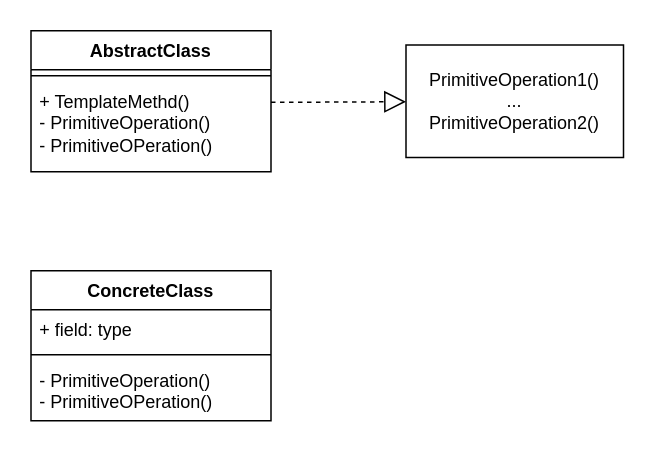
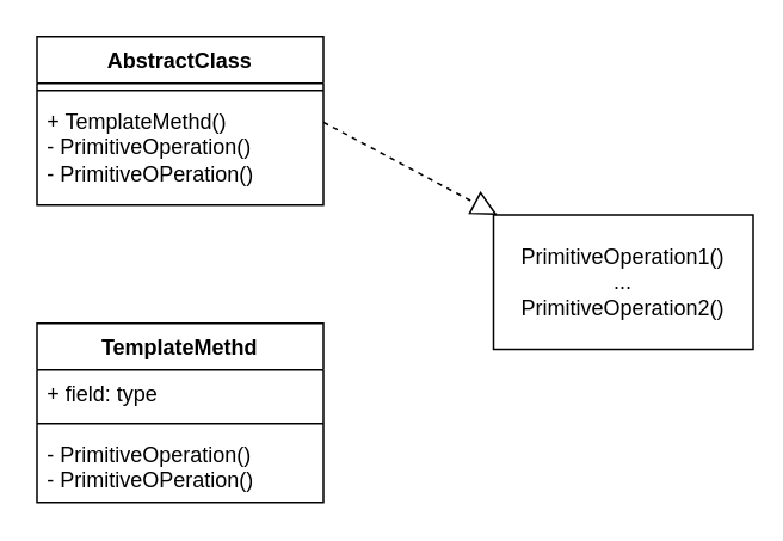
- <mxCell id="10" value="PrimitiveOperation1()&lt;br&gt;...&lt;br&gt;PrimitiveOperation2()" style="html=1;whiteSpace=wrap;" vertex="1" parent="1"><mxGeometry x="270" y="29.5" width="145" height="75" as="geometry" /></mxCell>
+ <mxCell id="10" value="PrimitiveOperation1()&lt;br&gt;...&lt;br&gt;PrimitiveOperation2()" style="html=1;whiteSpace=wrap;" vertex="1" parent="1"><mxGeometry x="275" y="119.5" width="145" height="75" as="geometry" /></mxCell>
- <mxCell id="5" value="ConcreteClass" style="swimlane;fontStyle=1;align=center;verticalAlign=top;childLayout=stackLayout;horizontal=1;startSize=26;horizontalStack=0;resizeParent=1;resizeParentMax=0;resizeLast=0;collapsible=1;marginBottom=0;whiteSpace=wrap;html=1;" vertex="1" parent="1"><mxGeometry x="20" y="180" width="160" height="100" as="geometry" /></mxCell>
+ <mxCell id="5" value="TemplateMethd" style="swimlane;fontStyle=1;align=center;verticalAlign=top;childLayout=stackLayout;horizontal=1;startSize=26;horizontalStack=0;resizeParent=1;resizeParentMax=0;resizeLast=0;collapsible=1;marginBottom=0;whiteSpace=wrap;html=1;" vertex="1" parent="1"><mxGeometry x="20" y="180" width="160" height="100" as="geometry" /></mxCell>
